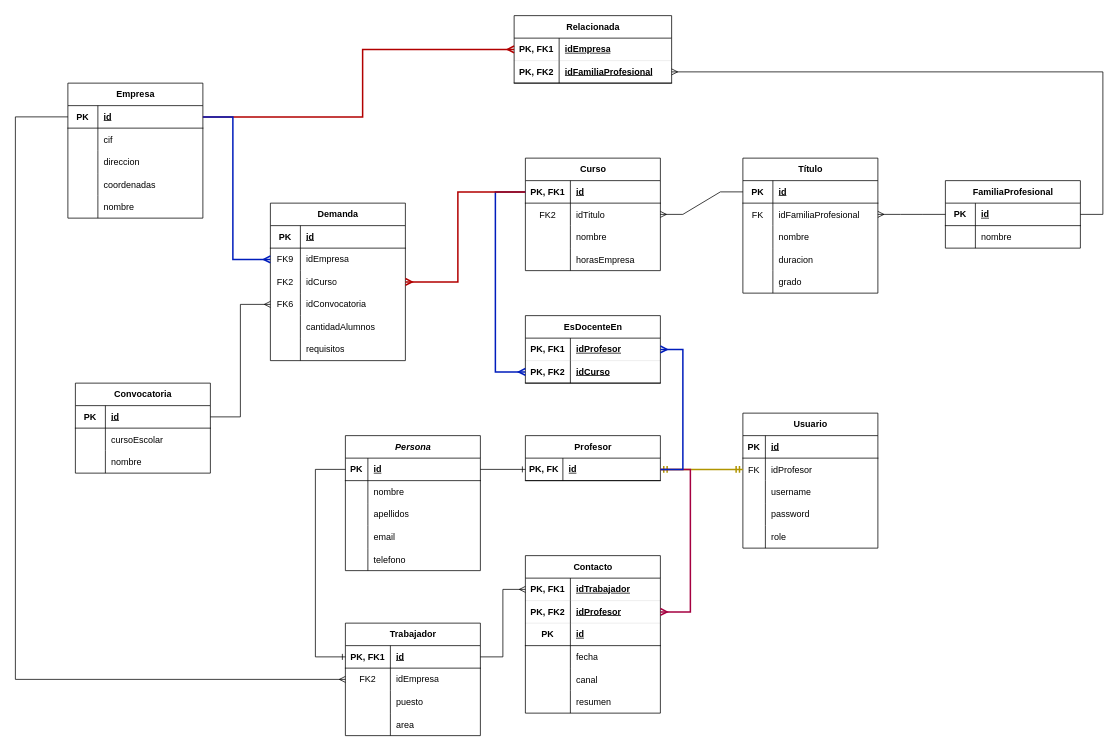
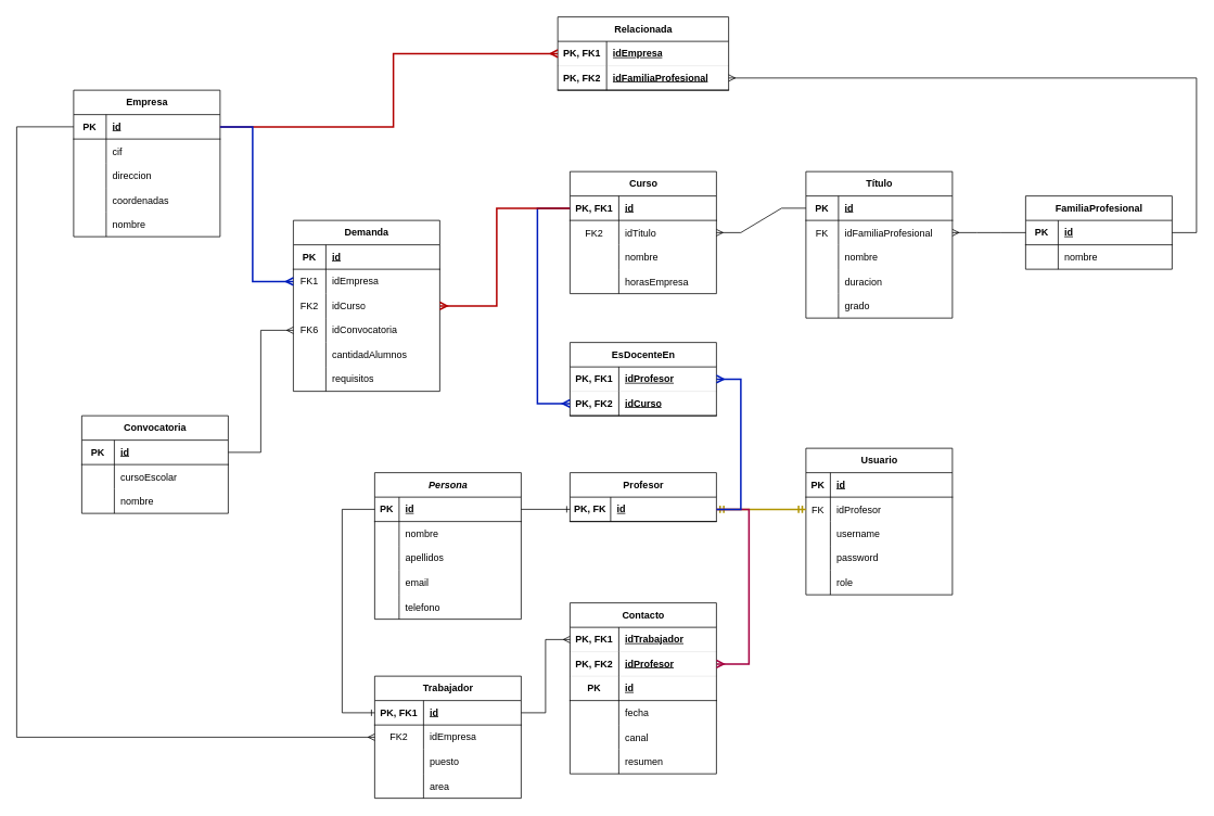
- <mxCell id="154" value="FK9" style="shape=partialRectangle;connectable=0;fillColor=none;top=0;left=0;bottom=0;right=0;fontStyle=0;overflow=hidden;whiteSpace=wrap;html=1;" parent="153" vertex="1"><mxGeometry width="40" height="30" as="geometry"><mxRectangle width="40" height="30" as="alternateBounds" /></mxGeometry></mxCell>
+ <mxCell id="154" value="FK1" style="shape=partialRectangle;connectable=0;fillColor=none;top=0;left=0;bottom=0;right=0;fontStyle=0;overflow=hidden;whiteSpace=wrap;html=1;" parent="153" vertex="1"><mxGeometry width="40" height="30" as="geometry"><mxRectangle width="40" height="30" as="alternateBounds" /></mxGeometry></mxCell>
